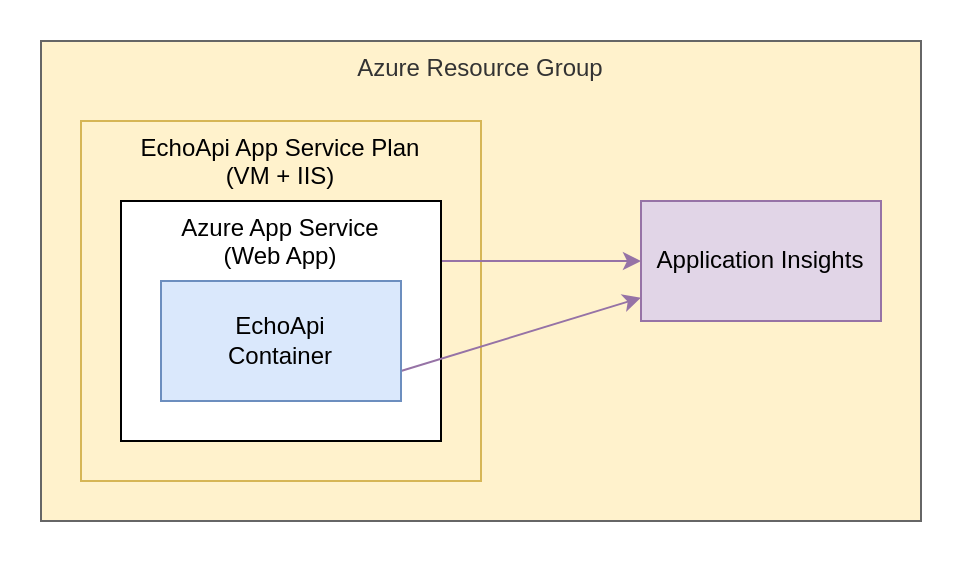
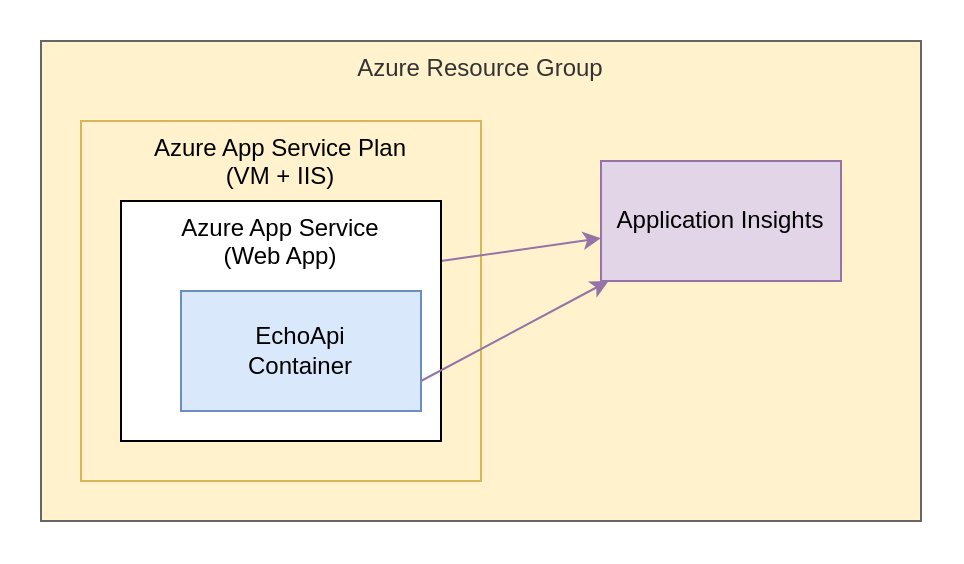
- <mxCell id="3" value="EchoApi App Service Plan&lt;br&gt;(VM + IIS)" style="rounded=0;whiteSpace=wrap;html=1;verticalAlign=top;fillColor=#fff2cc;strokeColor=#d6b656;" vertex="1" parent="1"><mxGeometry x="40" y="60" width="200" height="180" as="geometry" /></mxCell>
+ <mxCell id="3" value="Azure App Service Plan&lt;br&gt;(VM + IIS)" style="rounded=0;whiteSpace=wrap;html=1;verticalAlign=top;fillColor=#fff2cc;strokeColor=#d6b656;" vertex="1" parent="1"><mxGeometry x="40" y="60" width="200" height="180" as="geometry" /></mxCell>
- <mxCell id="8" value="Application Insights" style="rounded=0;whiteSpace=wrap;html=1;fillColor=#e1d5e7;strokeColor=#9673a6;" vertex="1" parent="1"><mxGeometry x="320" y="100" width="120" height="60" as="geometry" /></mxCell>
+ <mxCell id="8" value="Application Insights" style="rounded=0;whiteSpace=wrap;html=1;fillColor=#e1d5e7;strokeColor=#9673a6;" vertex="1" parent="1"><mxGeometry x="300" y="80" width="120" height="60" as="geometry" /></mxCell>
- <mxCell id="7" value="EchoApi&lt;br&gt;Container" style="rounded=0;whiteSpace=wrap;html=1;fillColor=#dae8fc;strokeColor=#6c8ebf;" vertex="1" parent="1"><mxGeometry x="80" y="140" width="120" height="60" as="geometry" /></mxCell>
+ <mxCell id="7" value="EchoApi&lt;br&gt;Container" style="rounded=0;whiteSpace=wrap;html=1;fillColor=#dae8fc;strokeColor=#6c8ebf;" vertex="1" parent="1"><mxGeometry x="90" y="145" width="120" height="60" as="geometry" /></mxCell>
